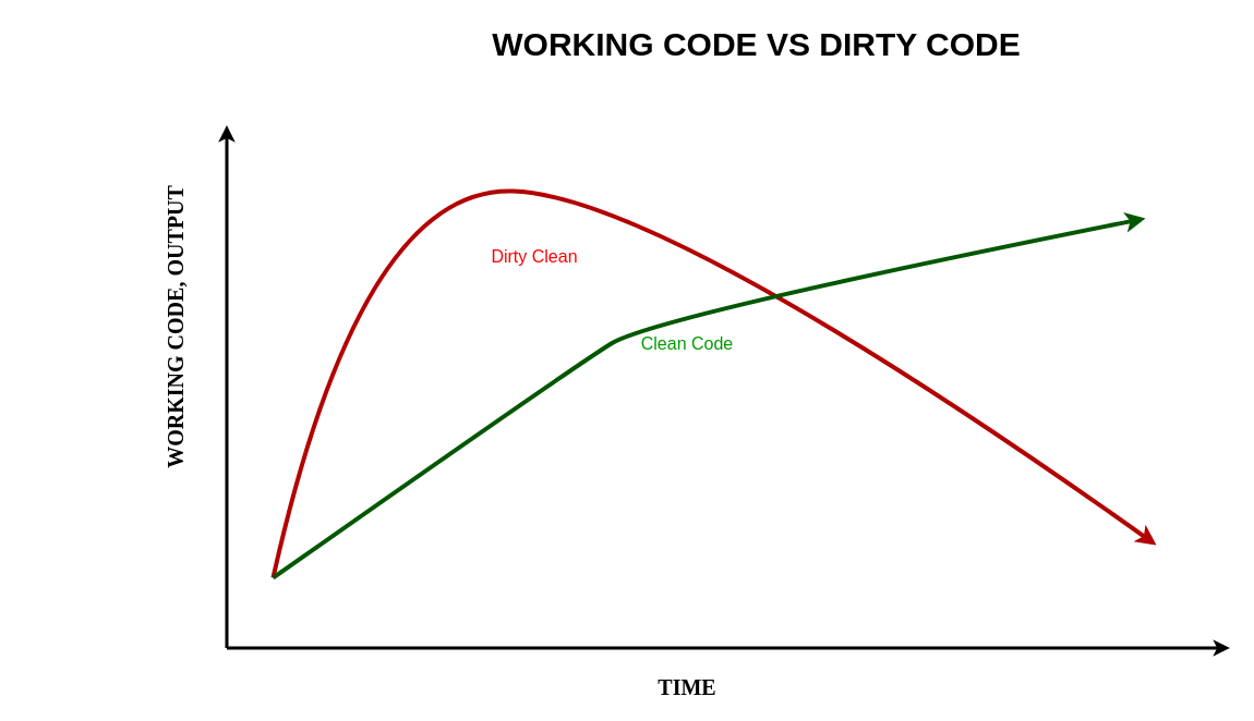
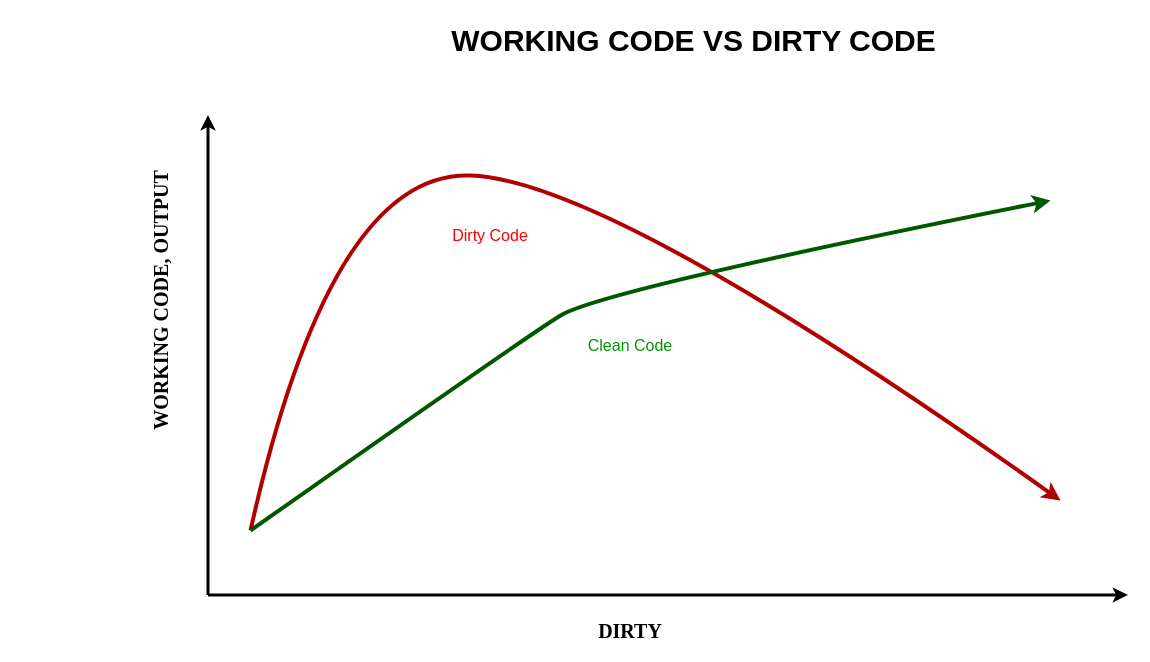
- <mxCell id="9" value="&lt;font color=&quot;#ff0000&quot; style=&quot;font-size: 16px&quot;&gt;Dirty Clean&lt;/font&gt;" style="text;html=1;strokeColor=none;fillColor=none;align=center;verticalAlign=middle;whiteSpace=wrap;rounded=0;" vertex="1" parent="1"><mxGeometry x="440" y="210" width="100" height="50" as="geometry" /></mxCell>
+ <mxCell id="9" value="&lt;font color=&quot;#ff0000&quot; style=&quot;font-size: 16px&quot;&gt;Dirty Code&lt;/font&gt;" style="text;html=1;strokeColor=none;fillColor=none;align=center;verticalAlign=middle;whiteSpace=wrap;rounded=0;" vertex="1" parent="1"><mxGeometry x="440" y="210" width="100" height="50" as="geometry" /></mxCell>
- <mxCell id="10" value="&lt;font style=&quot;font-size: 16px&quot; color=&quot;#009900&quot;&gt;Clean Code&lt;/font&gt;" style="text;html=1;strokeColor=none;fillColor=none;align=center;verticalAlign=middle;whiteSpace=wrap;rounded=0;" vertex="1" parent="1"><mxGeometry x="580" y="290" width="100" height="50" as="geometry" /></mxCell>
+ <mxCell id="10" value="&lt;font style=&quot;font-size: 16px&quot; color=&quot;#009900&quot;&gt;Clean Code&lt;/font&gt;" style="text;html=1;strokeColor=none;fillColor=none;align=center;verticalAlign=middle;whiteSpace=wrap;rounded=0;" vertex="1" parent="1"><mxGeometry x="580" y="320" width="100" height="50" as="geometry" /></mxCell>
- <mxCell id="7" value="&lt;font style=&quot;font-size: 20px&quot; face=&quot;Times New Roman&quot;&gt;&lt;b&gt;TIME&lt;/b&gt;&lt;/font&gt;" style="text;html=1;strokeColor=none;fillColor=none;align=center;verticalAlign=middle;whiteSpace=wrap;rounded=0;" vertex="1" parent="1"><mxGeometry x="530" y="620" width="200" height="20" as="geometry" /></mxCell>
+ <mxCell id="7" value="&lt;font style=&quot;font-size: 20px&quot; face=&quot;Times New Roman&quot;&gt;&lt;b&gt;DIRTY&lt;/b&gt;&lt;/font&gt;" style="text;html=1;strokeColor=none;fillColor=none;align=center;verticalAlign=middle;whiteSpace=wrap;rounded=0;" vertex="1" parent="1"><mxGeometry x="530" y="620" width="200" height="20" as="geometry" /></mxCell>
